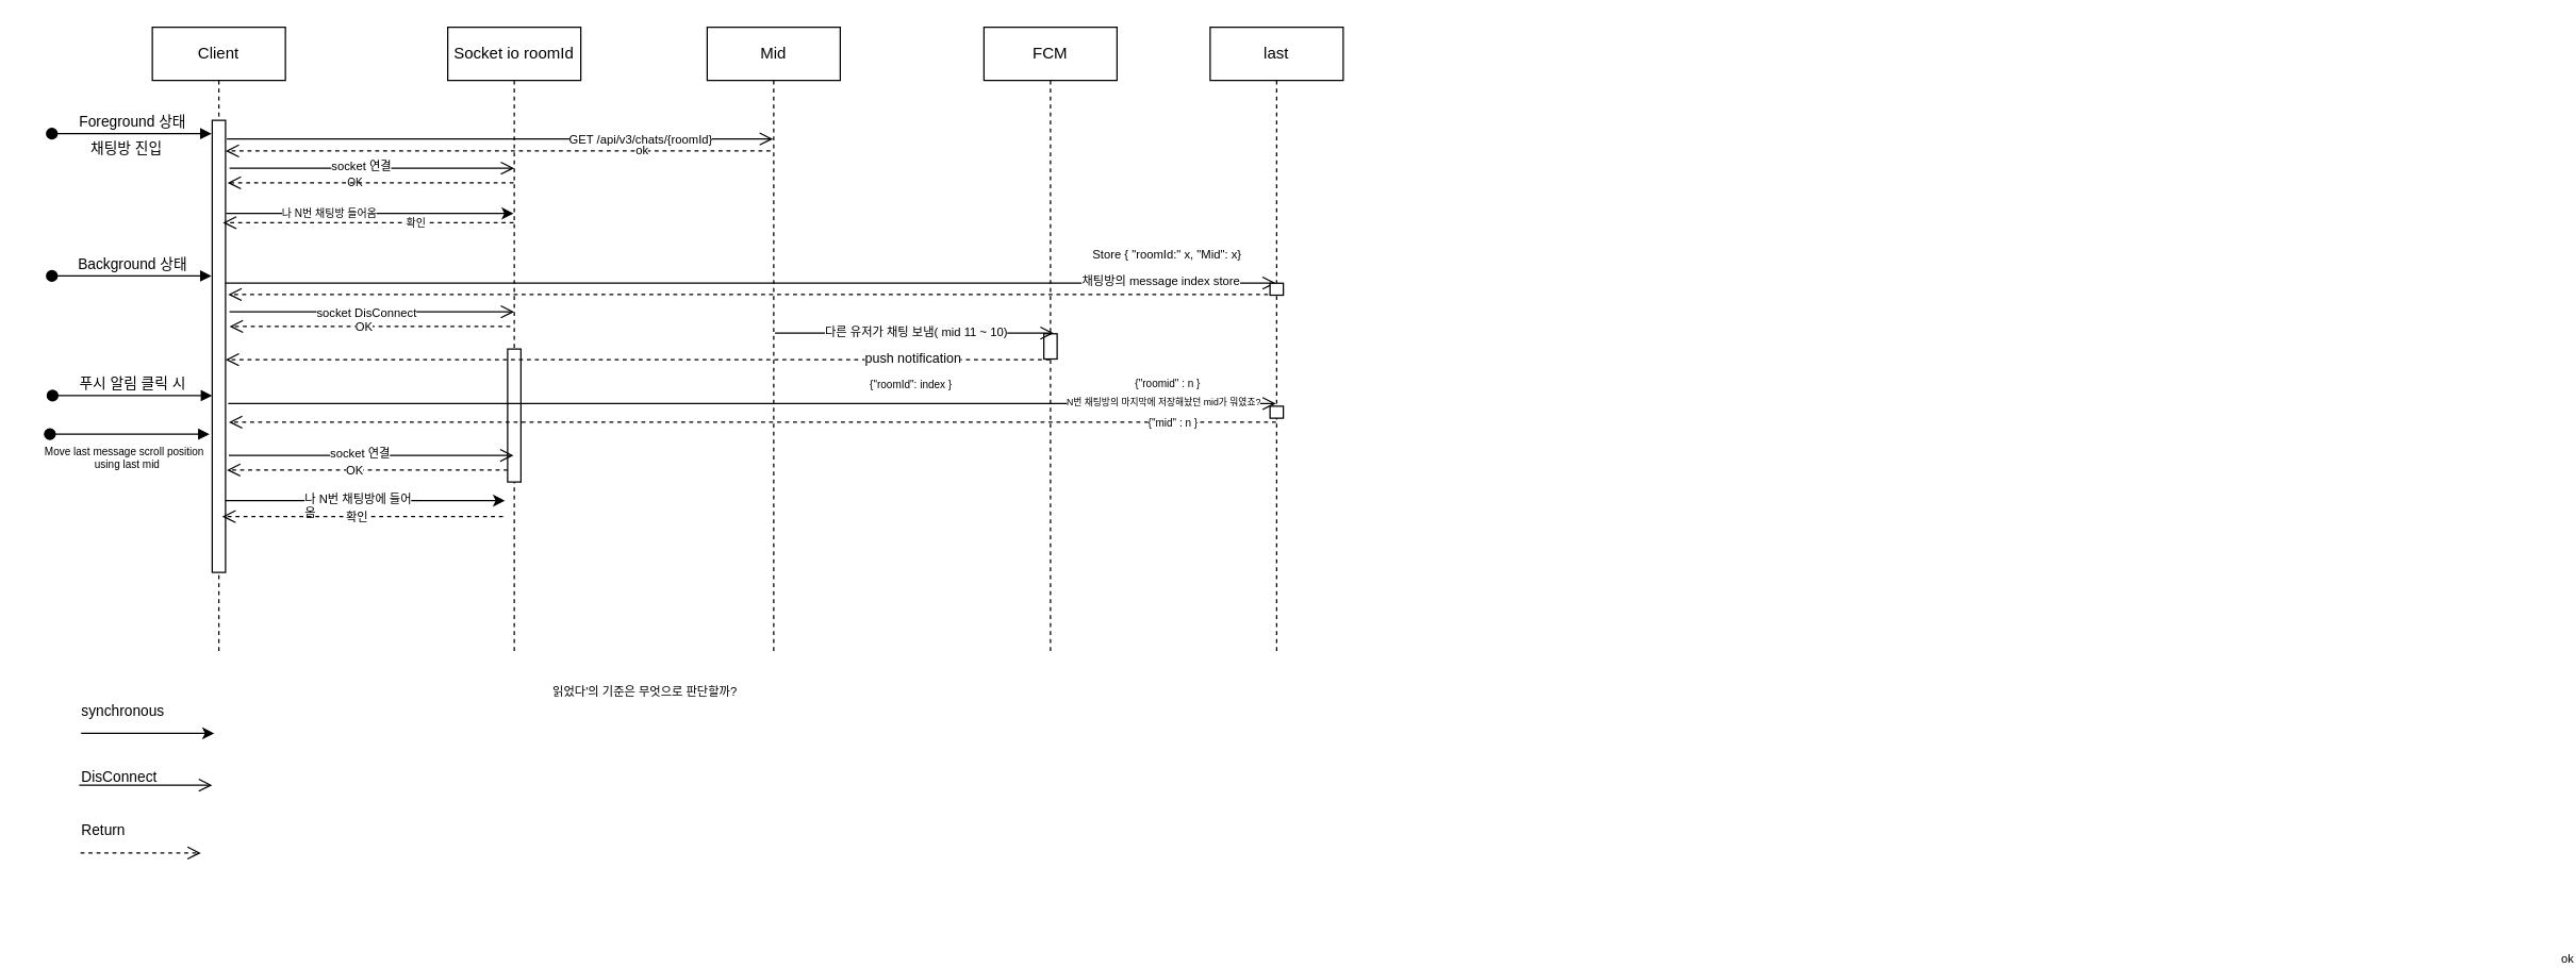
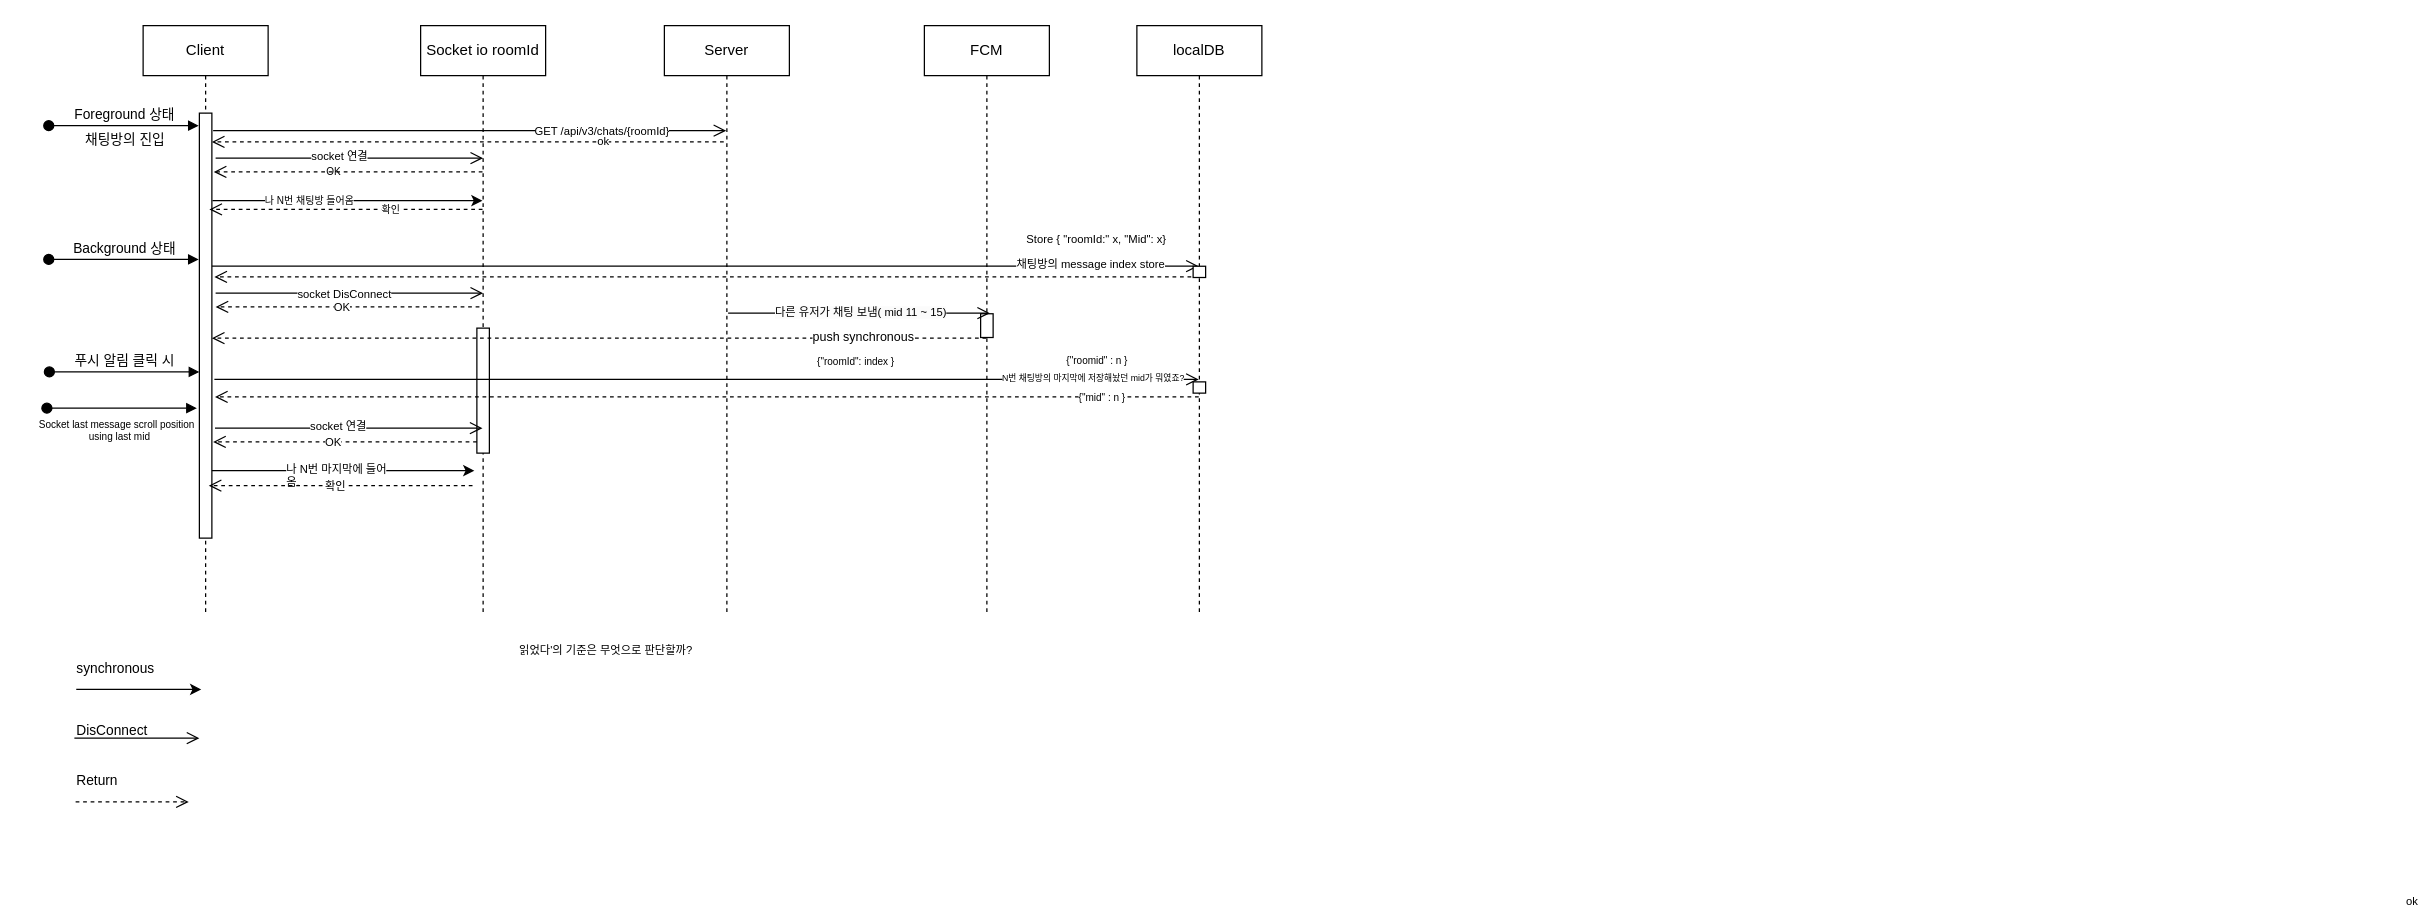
- <mxCell id="10" value="Mid" style="shape=umlLifeline;perimeter=lifelinePerimeter;whiteSpace=wrap;html=1;container=0;dropTarget=0;collapsible=0;recursiveResize=0;outlineConnect=0;portConstraint=eastwest;newEdgeStyle={&quot;edgeStyle&quot;:&quot;elbowEdgeStyle&quot;,&quot;elbow&quot;:&quot;vertical&quot;,&quot;curved&quot;:0,&quot;rounded&quot;:0};" vertex="1" parent="1"><mxGeometry x="531" y="20" width="100" height="470" as="geometry" /></mxCell>
+ <mxCell id="10" value="Server" style="shape=umlLifeline;perimeter=lifelinePerimeter;whiteSpace=wrap;html=1;container=0;dropTarget=0;collapsible=0;recursiveResize=0;outlineConnect=0;portConstraint=eastwest;newEdgeStyle={&quot;edgeStyle&quot;:&quot;elbowEdgeStyle&quot;,&quot;elbow&quot;:&quot;vertical&quot;,&quot;curved&quot;:0,&quot;rounded&quot;:0};" vertex="1" parent="1"><mxGeometry x="531" y="20" width="100" height="470" as="geometry" /></mxCell>
- <mxCell id="63" value="last" style="shape=umlLifeline;perimeter=lifelinePerimeter;whiteSpace=wrap;html=1;container=0;dropTarget=0;collapsible=0;recursiveResize=0;outlineConnect=0;portConstraint=eastwest;newEdgeStyle={&quot;edgeStyle&quot;:&quot;elbowEdgeStyle&quot;,&quot;elbow&quot;:&quot;vertical&quot;,&quot;curved&quot;:0,&quot;rounded&quot;:0};" vertex="1" parent="1"><mxGeometry x="909" y="20" width="100" height="471" as="geometry" /></mxCell>
+ <mxCell id="63" value="localDB" style="shape=umlLifeline;perimeter=lifelinePerimeter;whiteSpace=wrap;html=1;container=0;dropTarget=0;collapsible=0;recursiveResize=0;outlineConnect=0;portConstraint=eastwest;newEdgeStyle={&quot;edgeStyle&quot;:&quot;elbowEdgeStyle&quot;,&quot;elbow&quot;:&quot;vertical&quot;,&quot;curved&quot;:0,&quot;rounded&quot;:0};" vertex="1" parent="1"><mxGeometry x="909" y="20" width="100" height="471" as="geometry" /></mxCell>
- <mxCell id="46" value="&lt;div style=&quot;text-align: center;&quot;&gt;&lt;span style=&quot;font-size: 11px; text-wrap: nowrap; background-color: rgb(255, 255, 255);&quot;&gt;채팅방 진입&lt;/span&gt;&lt;/div&gt;" style="text;whiteSpace=wrap;html=1;" vertex="1" parent="1"><mxGeometry x="66" y="97" width="110" height="40" as="geometry" /></mxCell>
+ <mxCell id="46" value="&lt;div style=&quot;text-align: center;&quot;&gt;&lt;span style=&quot;font-size: 11px; text-wrap: nowrap; background-color: rgb(255, 255, 255);&quot;&gt;채팅방의 진입&lt;/span&gt;&lt;/div&gt;" style="text;whiteSpace=wrap;html=1;" vertex="1" parent="1"><mxGeometry x="66" y="97" width="110" height="40" as="geometry" /></mxCell>
- <mxCell id="28" value="&lt;span style=&quot;caret-color: rgb(0, 0, 0); color: rgb(0, 0, 0); font-family: Helvetica; font-size: 9px; font-style: normal; font-variant-caps: normal; font-weight: 400; letter-spacing: normal; orphans: auto; text-align: center; text-indent: 0px; text-transform: none; white-space: nowrap; widows: auto; word-spacing: 0px; -webkit-text-stroke-width: 0px; background-color: rgb(251, 251, 251); text-decoration: none; display: inline !important; float: none;&quot;&gt;다른 유저가 채팅 보냄( mid 11 ~ 10)&lt;/span&gt;" style="text;whiteSpace=wrap;html=1;" vertex="1" parent="1"><mxGeometry x="618" y="235" width="170" height="30" as="geometry" /></mxCell>
+ <mxCell id="28" value="&lt;span style=&quot;caret-color: rgb(0, 0, 0); color: rgb(0, 0, 0); font-family: Helvetica; font-size: 9px; font-style: normal; font-variant-caps: normal; font-weight: 400; letter-spacing: normal; orphans: auto; text-align: center; text-indent: 0px; text-transform: none; white-space: nowrap; widows: auto; word-spacing: 0px; -webkit-text-stroke-width: 0px; background-color: rgb(251, 251, 251); text-decoration: none; display: inline !important; float: none;&quot;&gt;다른 유저가 채팅 보냄( mid 11 ~ 15)&lt;/span&gt;" style="text;whiteSpace=wrap;html=1;" vertex="1" parent="1"><mxGeometry x="618" y="235" width="170" height="30" as="geometry" /></mxCell>
- <mxCell id="29" value="&lt;span style=&quot;caret-color: rgb(0, 0, 0); color: rgb(0, 0, 0); font-family: Helvetica; font-style: normal; font-variant-caps: normal; font-weight: 400; letter-spacing: normal; text-align: center; text-indent: 0px; text-transform: none; white-space: nowrap; word-spacing: 0px; -webkit-text-stroke-width: 0px; background-color: rgb(255, 255, 255); text-decoration: none; float: none; display: inline !important;&quot;&gt;&lt;font style=&quot;font-size: 10px;&quot;&gt;push notification&lt;/font&gt;&lt;/span&gt;" style="text;whiteSpace=wrap;html=1;" vertex="1" parent="1"><mxGeometry x="648" y="255" width="83" height="27" as="geometry" /></mxCell>
+ <mxCell id="29" value="&lt;span style=&quot;caret-color: rgb(0, 0, 0); color: rgb(0, 0, 0); font-family: Helvetica; font-style: normal; font-variant-caps: normal; font-weight: 400; letter-spacing: normal; text-align: center; text-indent: 0px; text-transform: none; white-space: nowrap; word-spacing: 0px; -webkit-text-stroke-width: 0px; background-color: rgb(255, 255, 255); text-decoration: none; float: none; display: inline !important;&quot;&gt;&lt;font style=&quot;font-size: 10px;&quot;&gt;push synchronous&lt;/font&gt;&lt;/span&gt;" style="text;whiteSpace=wrap;html=1;" vertex="1" parent="1"><mxGeometry x="648" y="255" width="83" height="27" as="geometry" /></mxCell>
- <mxCell id="51" value="Move last message scroll position &amp;nbsp;&lt;div style=&quot;font-size: 8px;&quot;&gt;using last mid&lt;/div&gt;" style="text;html=1;align=center;verticalAlign=middle;resizable=0;points=[];autosize=1;strokeColor=none;fillColor=none;fontSize=8;" vertex="1" parent="1"><mxGeometry x="20" y="329" width="150" height="30" as="geometry" /></mxCell>
+ <mxCell id="51" value="Socket last message scroll position &amp;nbsp;&lt;div style=&quot;font-size: 8px;&quot;&gt;using last mid&lt;/div&gt;" style="text;html=1;align=center;verticalAlign=middle;resizable=0;points=[];autosize=1;strokeColor=none;fillColor=none;fontSize=8;" vertex="1" parent="1"><mxGeometry x="20" y="329" width="150" height="30" as="geometry" /></mxCell>
- <mxCell id="20" value="&lt;span style=&quot;background-color: rgb(255, 255, 255);&quot;&gt;나 N번 채팅방에 들어옴.&lt;/span&gt;" style="text;whiteSpace=wrap;html=1;fontSize=9;" vertex="1" parent="1"><mxGeometry x="227" y="363" width="90" height="22" as="geometry" /></mxCell>
+ <mxCell id="20" value="&lt;span style=&quot;background-color: rgb(255, 255, 255);&quot;&gt;나 N번 마지막에 들어옴.&lt;/span&gt;" style="text;whiteSpace=wrap;html=1;fontSize=9;" vertex="1" parent="1"><mxGeometry x="227" y="363" width="90" height="22" as="geometry" /></mxCell>
